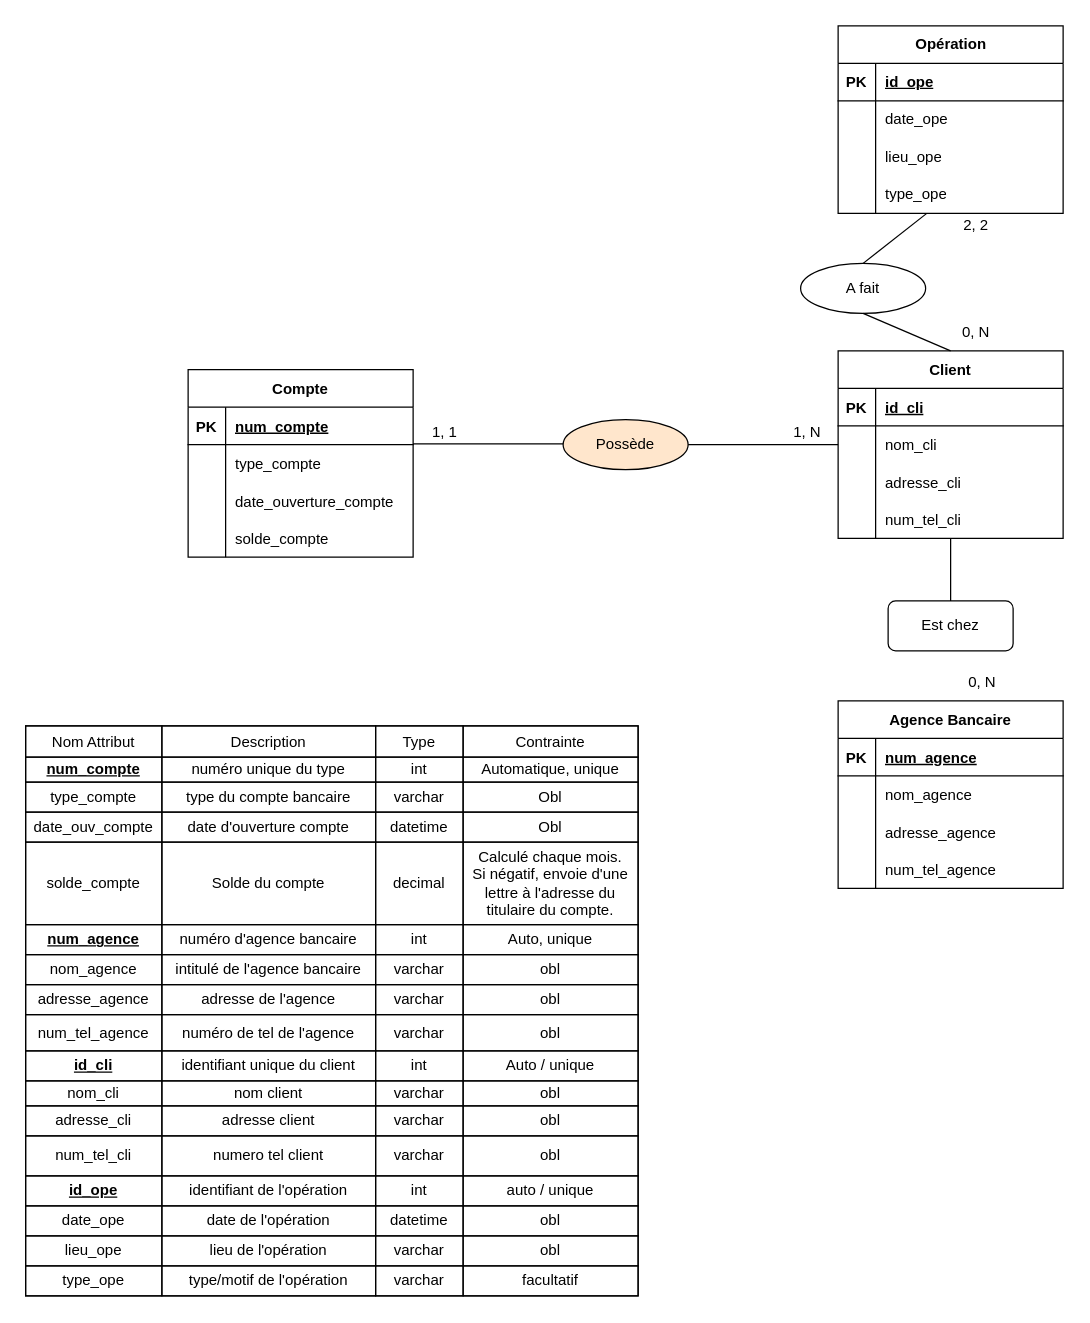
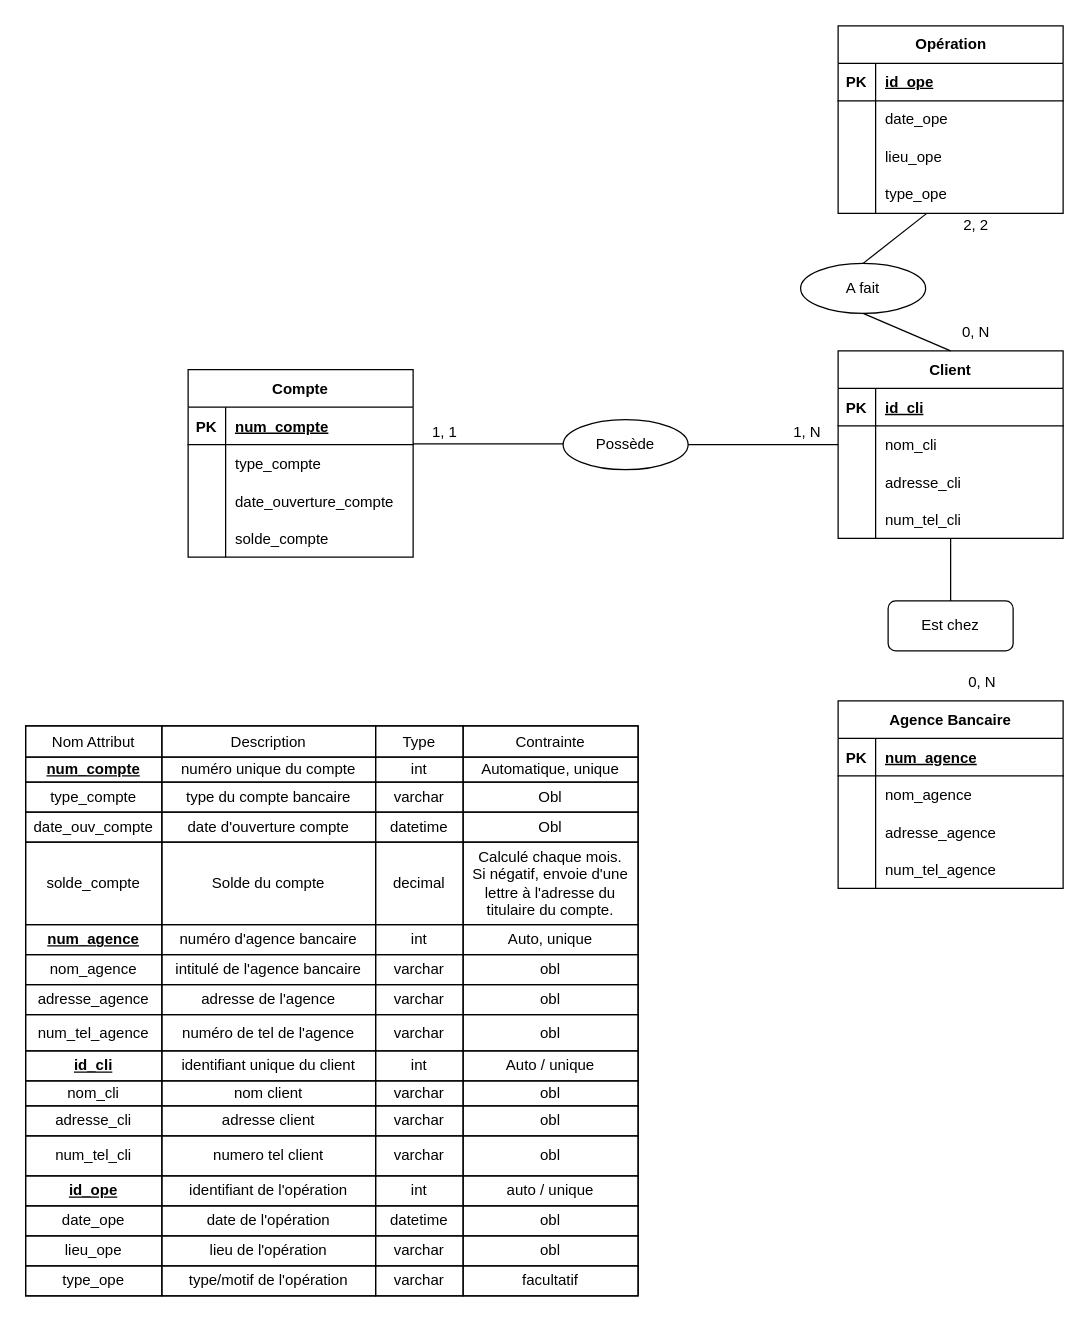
- <mxCell id="41" value="Possède" style="ellipse;whiteSpace=wrap;html=1;align=center;fillColor=#ffe6cc;" parent="1" vertex="1"><mxGeometry x="450" y="335" width="100" height="40" as="geometry" /></mxCell>
+ <mxCell id="41" value="Possède" style="ellipse;whiteSpace=wrap;html=1;align=center;" parent="1" vertex="1"><mxGeometry x="450" y="335" width="100" height="40" as="geometry" /></mxCell>
- <mxCell id="56" value="numéro unique du type" style="connectable=0;recursiveResize=0;strokeColor=inherit;fillColor=none;align=center;whiteSpace=wrap;html=1;labelBackgroundColor=none;labelBorderColor=none;" vertex="1" parent="54"><mxGeometry x="109" width="171" height="20" as="geometry"><mxRectangle width="171" height="20" as="alternateBounds" /></mxGeometry></mxCell>
+ <mxCell id="56" value="numéro unique du compte" style="connectable=0;recursiveResize=0;strokeColor=inherit;fillColor=none;align=center;whiteSpace=wrap;html=1;labelBackgroundColor=none;labelBorderColor=none;" vertex="1" parent="54"><mxGeometry x="109" width="171" height="20" as="geometry"><mxRectangle width="171" height="20" as="alternateBounds" /></mxGeometry></mxCell>
